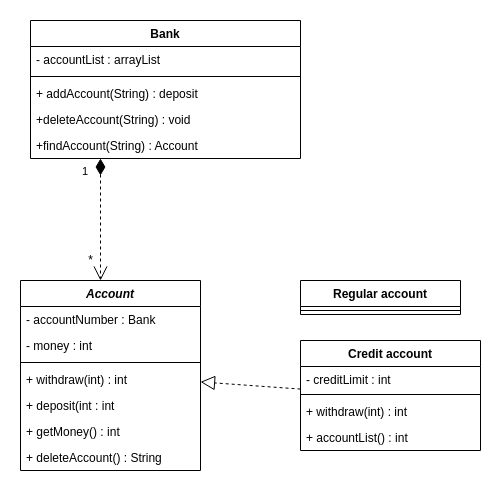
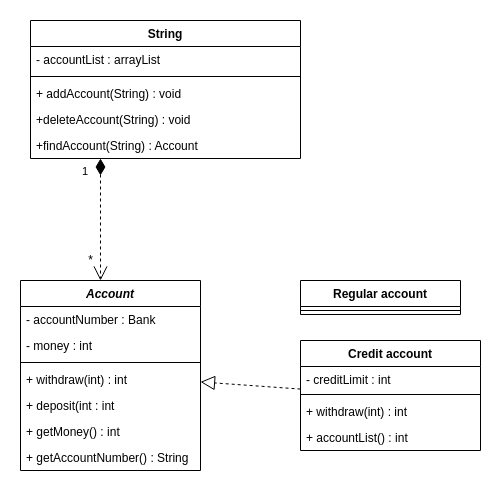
- <mxCell id="2" value="Bank" style="swimlane;fontStyle=1;align=center;verticalAlign=top;childLayout=stackLayout;horizontal=1;startSize=26;horizontalStack=0;resizeParent=1;resizeParentMax=0;resizeLast=0;collapsible=1;marginBottom=0;" vertex="1" parent="1"><mxGeometry x="30" y="20" width="270" height="138" as="geometry" /></mxCell>
+ <mxCell id="2" value="String" style="swimlane;fontStyle=1;align=center;verticalAlign=top;childLayout=stackLayout;horizontal=1;startSize=26;horizontalStack=0;resizeParent=1;resizeParentMax=0;resizeLast=0;collapsible=1;marginBottom=0;" vertex="1" parent="1"><mxGeometry x="30" y="20" width="270" height="138" as="geometry" /></mxCell>
- <mxCell id="5" value="+ addAccount(String) : deposit" style="text;strokeColor=none;fillColor=none;align=left;verticalAlign=top;spacingLeft=4;spacingRight=4;overflow=hidden;rotatable=0;points=[[0,0.5],[1,0.5]];portConstraint=eastwest;" vertex="1" parent="2"><mxGeometry y="60" width="270" height="26" as="geometry" /></mxCell>
+ <mxCell id="5" value="+ addAccount(String) : void" style="text;strokeColor=none;fillColor=none;align=left;verticalAlign=top;spacingLeft=4;spacingRight=4;overflow=hidden;rotatable=0;points=[[0,0.5],[1,0.5]];portConstraint=eastwest;" vertex="1" parent="2"><mxGeometry y="60" width="270" height="26" as="geometry" /></mxCell>
- <mxCell id="15" value="+ deleteAccount() : String" style="text;strokeColor=none;fillColor=none;align=left;verticalAlign=top;spacingLeft=4;spacingRight=4;overflow=hidden;rotatable=0;points=[[0,0.5],[1,0.5]];portConstraint=eastwest;" vertex="1" parent="8"><mxGeometry y="164" width="180" height="26" as="geometry" /></mxCell>
+ <mxCell id="15" value="+ getAccountNumber() : String" style="text;strokeColor=none;fillColor=none;align=left;verticalAlign=top;spacingLeft=4;spacingRight=4;overflow=hidden;rotatable=0;points=[[0,0.5],[1,0.5]];portConstraint=eastwest;" vertex="1" parent="8"><mxGeometry y="164" width="180" height="26" as="geometry" /></mxCell>
